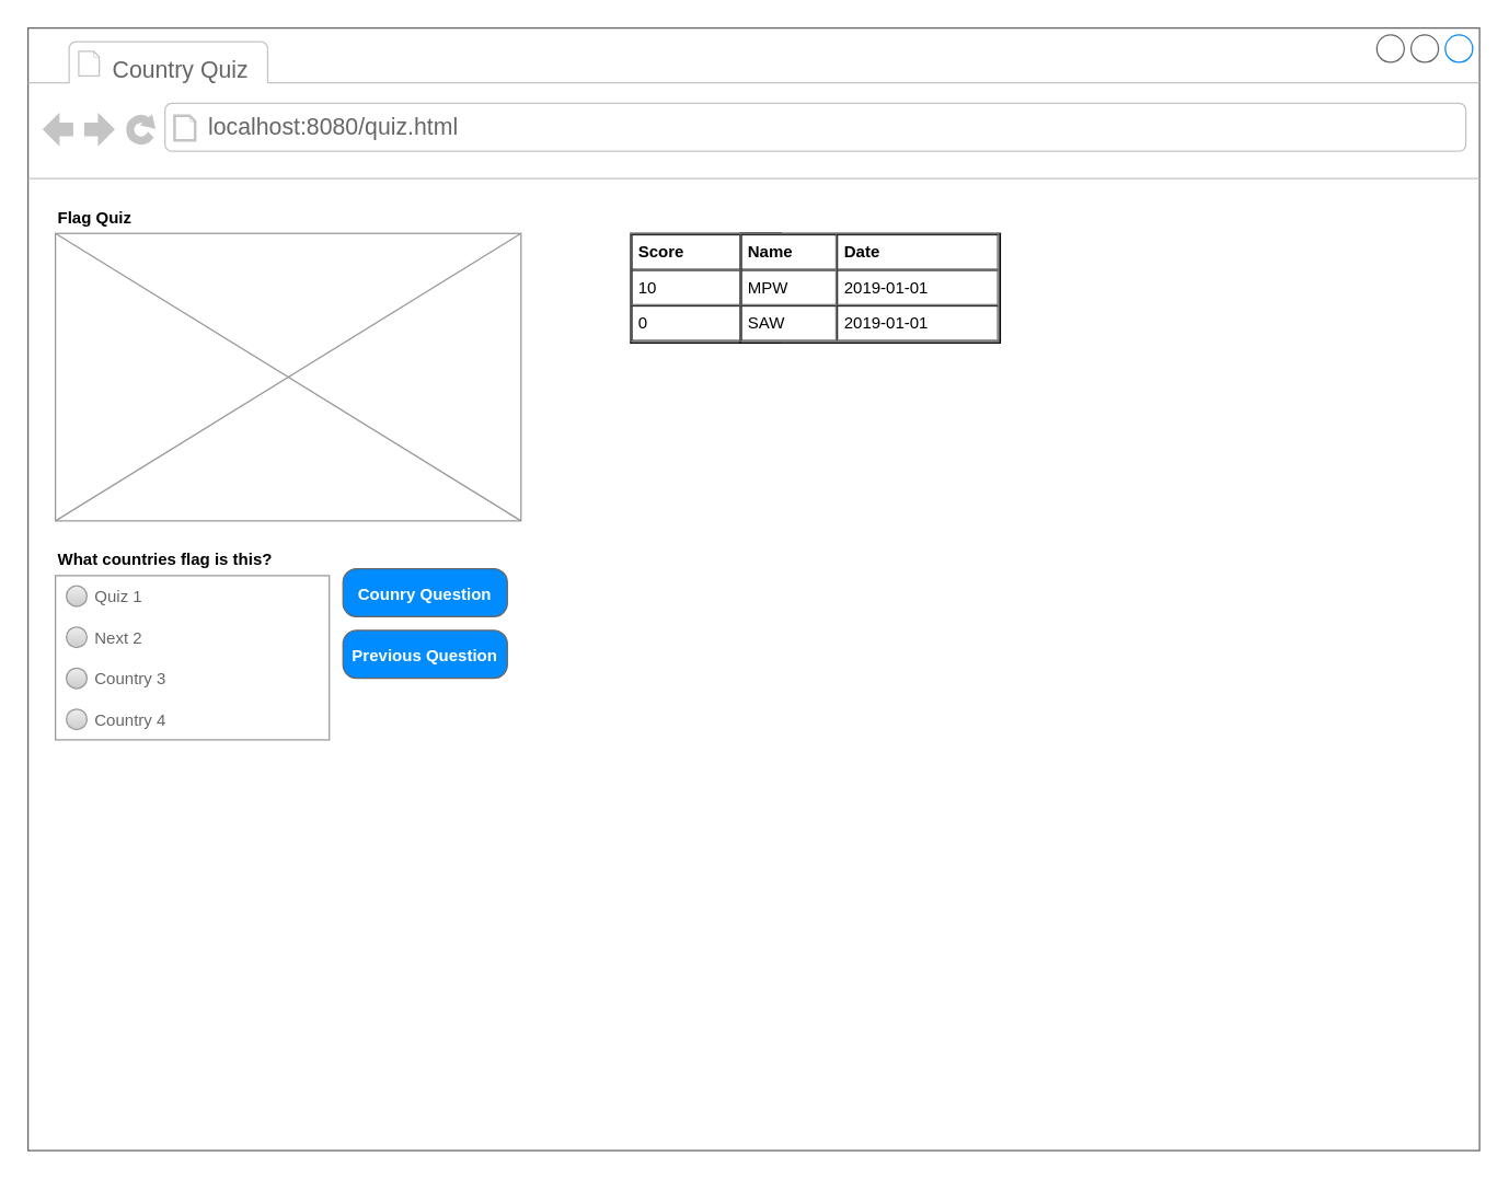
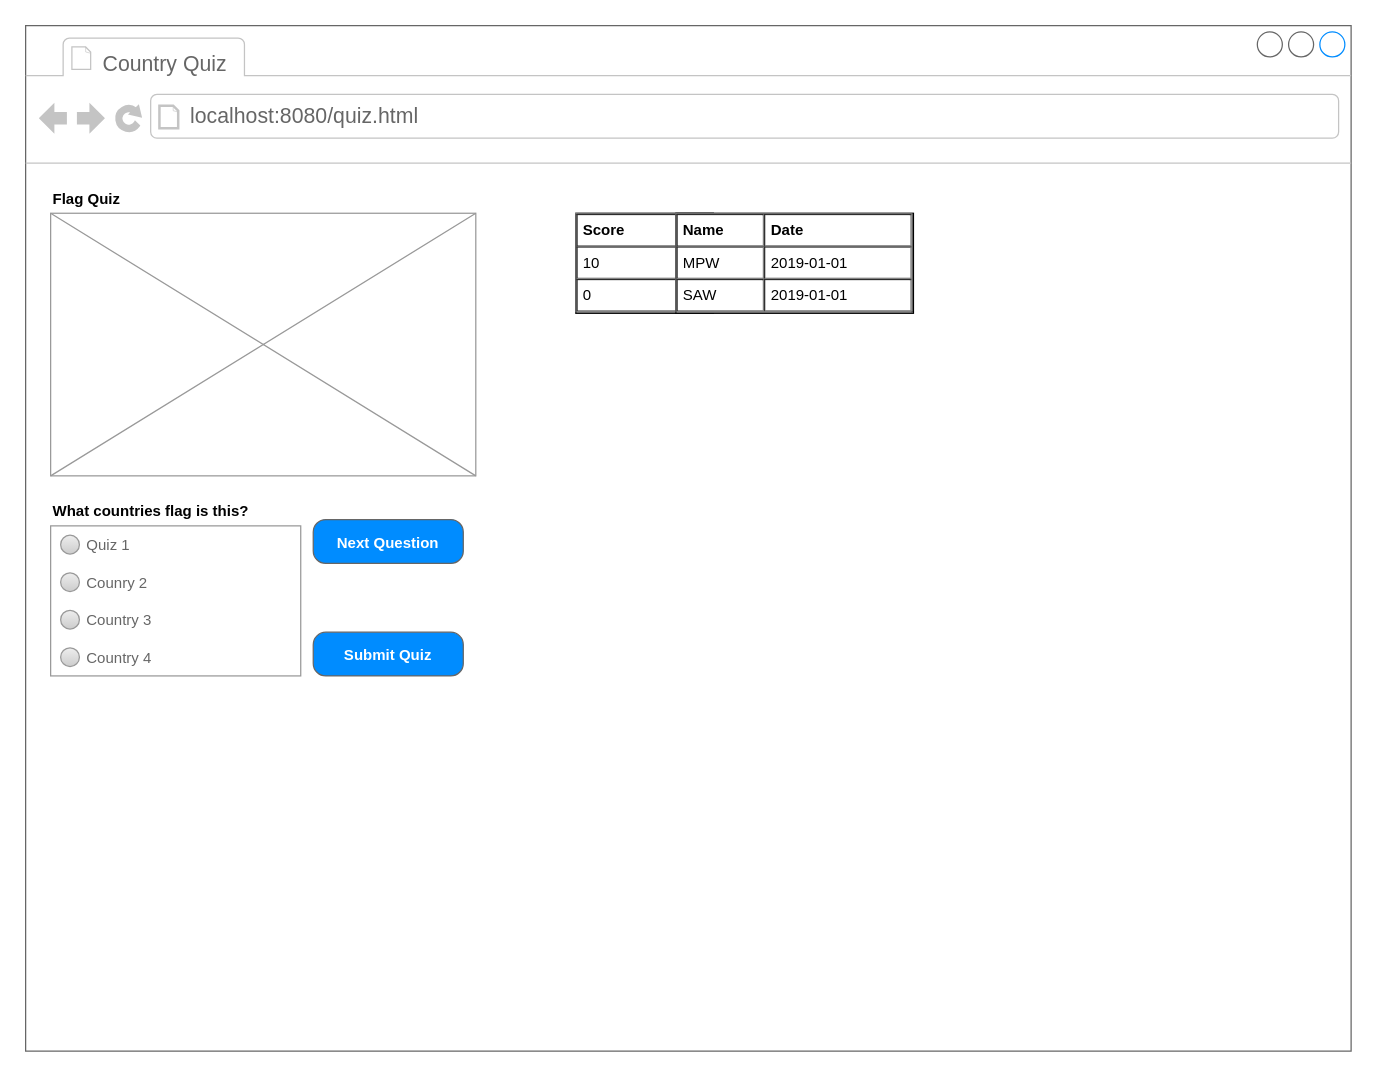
- <mxCell id="13" value="&lt;span style=&quot;font-size: 12px&quot;&gt;Counry Question&lt;/span&gt;" style="strokeWidth=1;shadow=0;dashed=0;align=center;html=1;shape=mxgraph.mockup.buttons.button;strokeColor=#666666;fontColor=#ffffff;mainText=;buttonStyle=round;fontSize=17;fontStyle=1;fillColor=#008cff;whiteSpace=wrap;" vertex="1" parent="2"><mxGeometry x="230" y="395" width="120" height="35" as="geometry" /></mxCell>
+ <mxCell id="13" value="&lt;span style=&quot;font-size: 12px&quot;&gt;Next Question&lt;/span&gt;" style="strokeWidth=1;shadow=0;dashed=0;align=center;html=1;shape=mxgraph.mockup.buttons.button;strokeColor=#666666;fontColor=#ffffff;mainText=;buttonStyle=round;fontSize=17;fontStyle=1;fillColor=#008cff;whiteSpace=wrap;" vertex="1" parent="2"><mxGeometry x="230" y="395" width="120" height="35" as="geometry" /></mxCell>
- <mxCell id="10" value="&lt;font style=&quot;font-size: 12px&quot;&gt;Next 2&lt;/font&gt;" style="shape=ellipse;rSize=0;fillColor=#eeeeee;strokeColor=#999999;gradientColor=#cccccc;html=1;align=left;spacingLeft=4;fontSize=17;fontColor=#666666;labelPosition=right;" vertex="1" parent="8"><mxGeometry x="8" y="37.5" width="15" height="15" as="geometry" /></mxCell>
+ <mxCell id="10" value="&lt;font style=&quot;font-size: 12px&quot;&gt;Counry 2&lt;/font&gt;" style="shape=ellipse;rSize=0;fillColor=#eeeeee;strokeColor=#999999;gradientColor=#cccccc;html=1;align=left;spacingLeft=4;fontSize=17;fontColor=#666666;labelPosition=right;" vertex="1" parent="8"><mxGeometry x="8" y="37.5" width="15" height="15" as="geometry" /></mxCell>
- <mxCell id="14" value="&lt;font style=&quot;font-size: 12px&quot;&gt;Previous Question&lt;/font&gt;" style="strokeWidth=1;shadow=0;dashed=0;align=center;html=1;shape=mxgraph.mockup.buttons.button;strokeColor=#666666;fontColor=#ffffff;mainText=;buttonStyle=round;fontSize=17;fontStyle=1;fillColor=#008cff;whiteSpace=wrap;" vertex="1" parent="2"><mxGeometry x="230" y="440" width="120" height="35" as="geometry" /></mxCell>
+ <mxCell id="15" value="&lt;font style=&quot;font-size: 12px&quot;&gt;Submit Quiz&lt;/font&gt;" style="strokeWidth=1;shadow=0;dashed=0;align=center;html=1;shape=mxgraph.mockup.buttons.button;strokeColor=#666666;fontColor=#ffffff;mainText=;buttonStyle=round;fontSize=17;fontStyle=1;fillColor=#008cff;whiteSpace=wrap;" vertex="1" parent="2"><mxGeometry x="230" y="485" width="120" height="35" as="geometry" /></mxCell>
